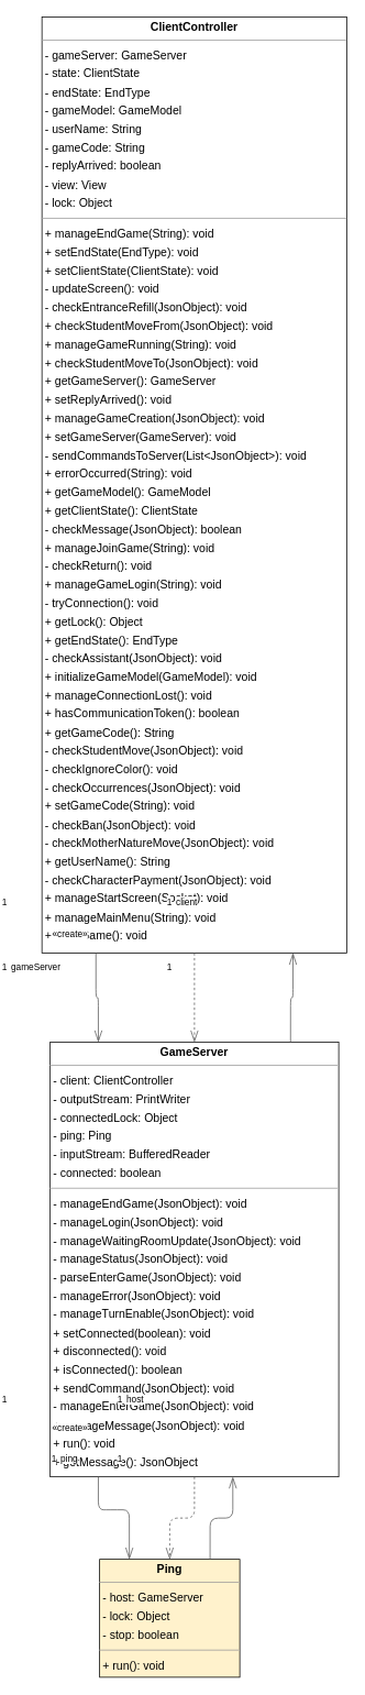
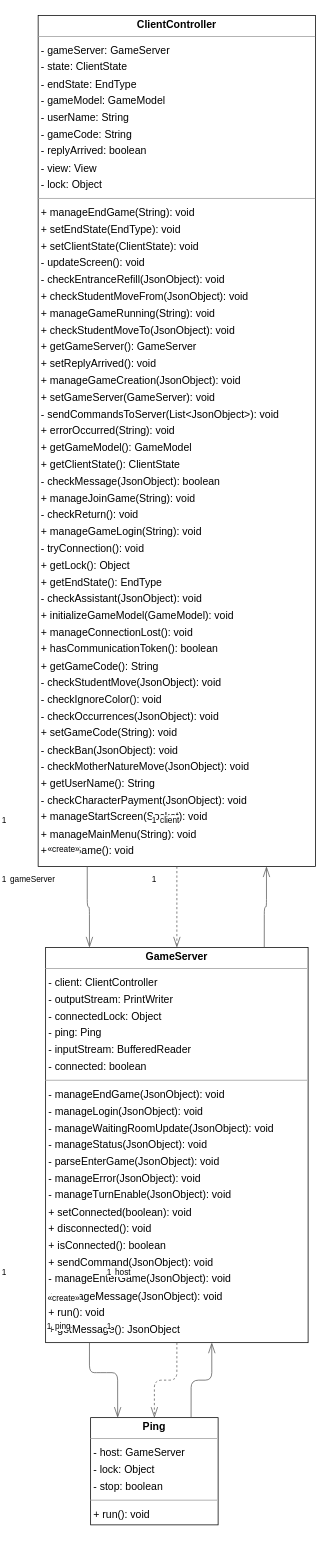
- <mxCell id="4" value="&lt;p style=&quot;margin:0px;margin-top:4px;text-align:center;&quot;&gt;&lt;b&gt;Ping&lt;/b&gt;&lt;/p&gt;&lt;hr size=&quot;1&quot;/&gt;&lt;p style=&quot;margin:0 0 0 4px;line-height:1.6;&quot;&gt;- host: GameServer&lt;br/&gt;- lock: Object&lt;br/&gt;- stop: boolean&lt;/p&gt;&lt;hr size=&quot;1&quot;/&gt;&lt;p style=&quot;margin:0 0 0 4px;line-height:1.6;&quot;&gt;+ run(): void&lt;br/&gt;+ stopPing(): void&lt;/p&gt;" style="verticalAlign=top;align=left;overflow=fill;fontSize=14;fontFamily=Helvetica;html=1;rounded=0;shadow=0;comic=0;labelBackgroundColor=none;strokeWidth=1;fillColor=#fff2cc;" parent="1" vertex="1"><mxGeometry x="90" y="1890" width="170" height="143" as="geometry" /></mxCell>
+ <mxCell id="4" value="&lt;p style=&quot;margin:0px;margin-top:4px;text-align:center;&quot;&gt;&lt;b&gt;Ping&lt;/b&gt;&lt;/p&gt;&lt;hr size=&quot;1&quot;/&gt;&lt;p style=&quot;margin:0 0 0 4px;line-height:1.6;&quot;&gt;- host: GameServer&lt;br/&gt;- lock: Object&lt;br/&gt;- stop: boolean&lt;/p&gt;&lt;hr size=&quot;1&quot;/&gt;&lt;p style=&quot;margin:0 0 0 4px;line-height:1.6;&quot;&gt;+ run(): void&lt;br/&gt;+ stopPing(): void&lt;/p&gt;" style="verticalAlign=top;align=left;overflow=fill;fontSize=14;fontFamily=Helvetica;html=1;rounded=0;shadow=0;comic=0;labelBackgroundColor=none;strokeWidth=1;" parent="1" vertex="1"><mxGeometry x="90" y="1890" width="170" height="143" as="geometry" /></mxCell>
